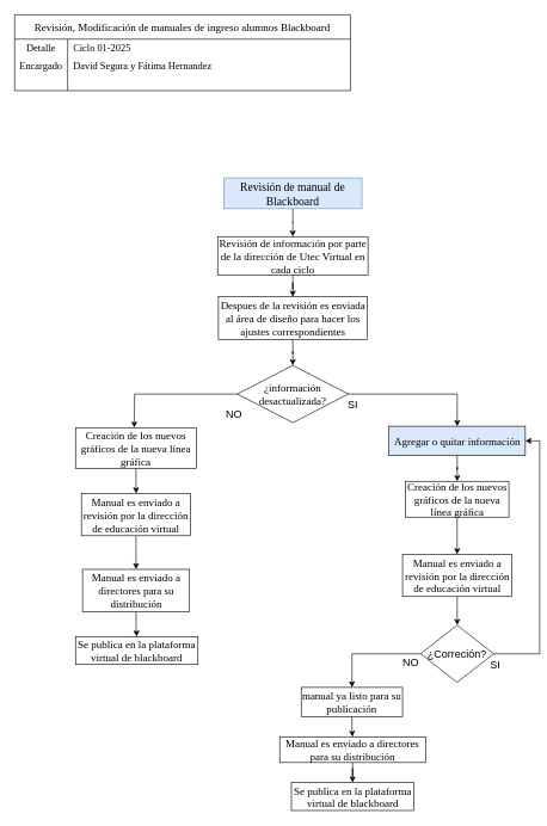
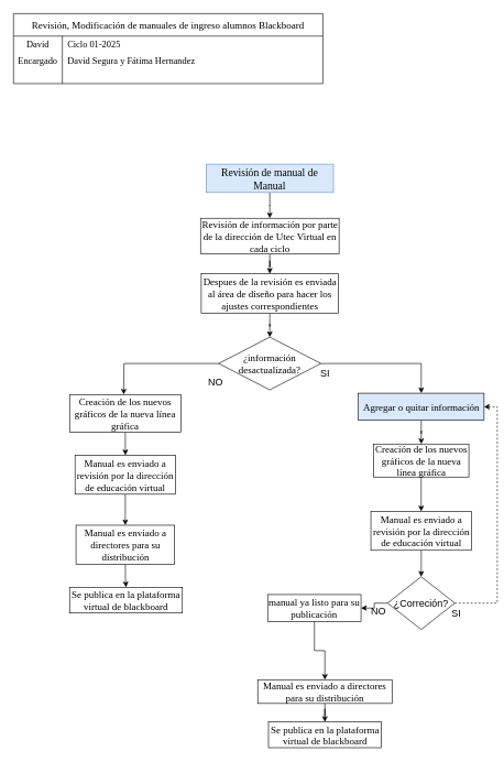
- <mxCell id="5" value="&lt;font style=&quot;font-size: 14px;&quot;&gt;Detalle&lt;/font&gt;&lt;div&gt;&lt;br&gt;&lt;/div&gt;" style="shape=partialRectangle;html=1;whiteSpace=wrap;connectable=0;fillColor=none;top=0;left=0;bottom=0;right=0;overflow=hidden;pointerEvents=1;strokeColor=inherit;fontSize=16;fontFamily=Times New Roman;" vertex="1" parent="4"><mxGeometry width="74" height="22" as="geometry"><mxRectangle width="74" height="22" as="alternateBounds" /></mxGeometry></mxCell>
+ <mxCell id="5" value="&lt;font style=&quot;font-size: 14px;&quot;&gt;David&lt;/font&gt;&lt;div&gt;&lt;br&gt;&lt;/div&gt;" style="shape=partialRectangle;html=1;whiteSpace=wrap;connectable=0;fillColor=none;top=0;left=0;bottom=0;right=0;overflow=hidden;pointerEvents=1;strokeColor=inherit;fontSize=16;fontFamily=Times New Roman;" vertex="1" parent="4"><mxGeometry width="74" height="22" as="geometry"><mxRectangle width="74" height="22" as="alternateBounds" /></mxGeometry></mxCell>
- <mxCell id="14" value="&lt;font style=&quot;font-size: 16px;&quot; face=&quot;Times New Roman&quot;&gt;Revisión de manual de Blackboard&lt;/font&gt;" style="rounded=0;whiteSpace=wrap;html=1;fillColor=#dae8fc;strokeColor=#6c8ebf;fontSize=15;" vertex="1" parent="1"><mxGeometry x="312" y="248" width="193" height="43" as="geometry" /></mxCell>
+ <mxCell id="14" value="&lt;font style=&quot;font-size: 16px;&quot; face=&quot;Times New Roman&quot;&gt;Revisión de manual de Manual&lt;/font&gt;" style="rounded=0;whiteSpace=wrap;html=1;fillColor=#dae8fc;strokeColor=#6c8ebf;fontSize=15;" vertex="1" parent="1"><mxGeometry x="312" y="248" width="193" height="43" as="geometry" /></mxCell>
- <mxCell id="34" style="edgeStyle=orthogonalEdgeStyle;rounded=0;orthogonalLoop=1;jettySize=auto;html=1;exitX=1;exitY=0.5;exitDx=0;exitDy=0;entryX=1;entryY=0.5;entryDx=0;entryDy=0;fontSize=15;" edge="1" parent="1" source="36" target="25"><mxGeometry relative="1" as="geometry" /></mxCell>
+ <mxCell id="34" style="edgeStyle=orthogonalEdgeStyle;rounded=0;orthogonalLoop=1;jettySize=auto;html=1;exitX=1;exitY=0.5;exitDx=0;exitDy=0;entryX=1;entryY=0.5;entryDx=0;entryDy=0;fontSize=15;dashed=1;" edge="1" parent="1" source="36" target="25"><mxGeometry relative="1" as="geometry" /></mxCell>
- <mxCell id="39" value="&lt;font face=&quot;Times New Roman&quot;&gt;manual ya listo para su publicación&lt;/font&gt;" style="whiteSpace=wrap;html=1;fontSize=15;rounded=0;" vertex="1" parent="1"><mxGeometry x="420.25" y="960" width="141.5" height="41" as="geometry" /></mxCell>
+ <mxCell id="39" value="&lt;font face=&quot;Times New Roman&quot;&gt;manual ya listo para su publicación&lt;/font&gt;" style="whiteSpace=wrap;html=1;fontSize=15;rounded=0;" vertex="1" parent="1"><mxGeometry x="405.25" y="900" width="141.5" height="41" as="geometry" /></mxCell>
